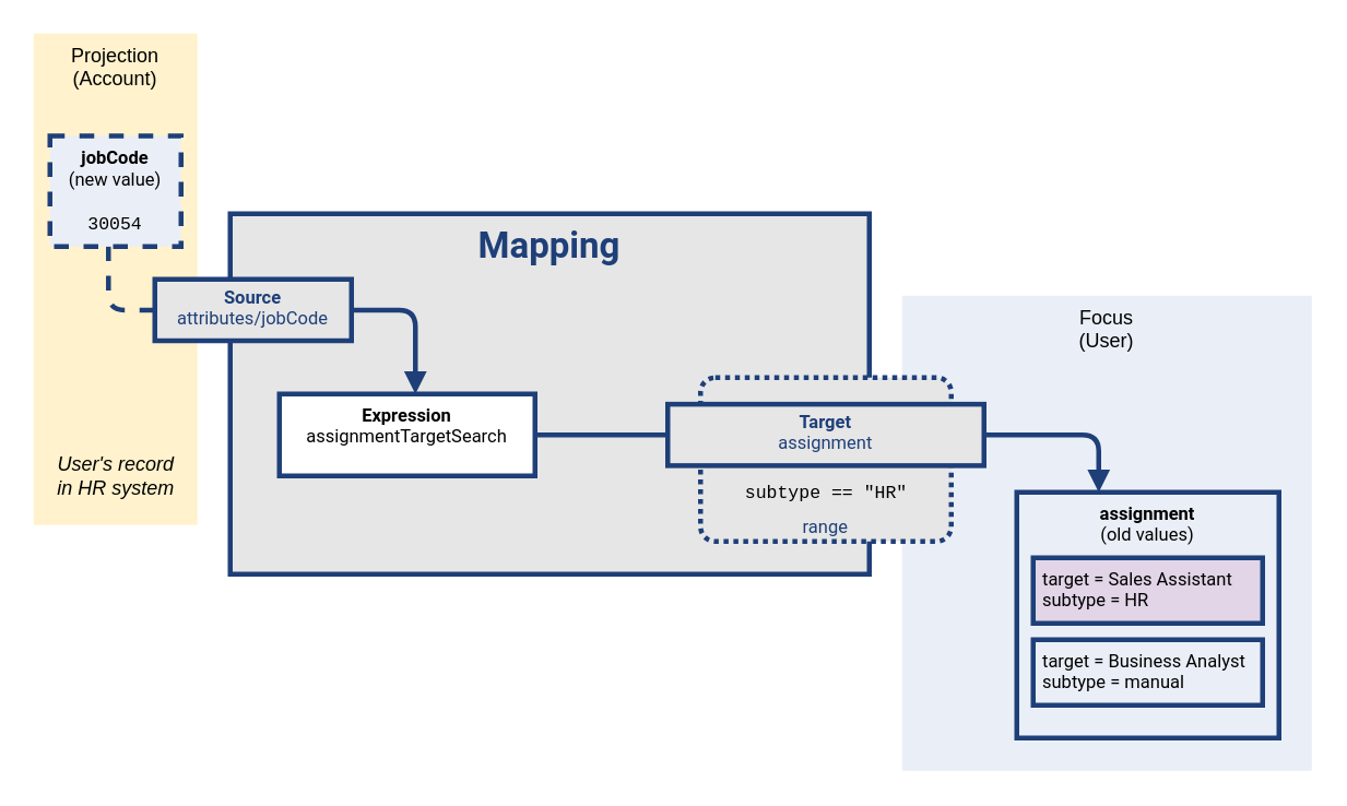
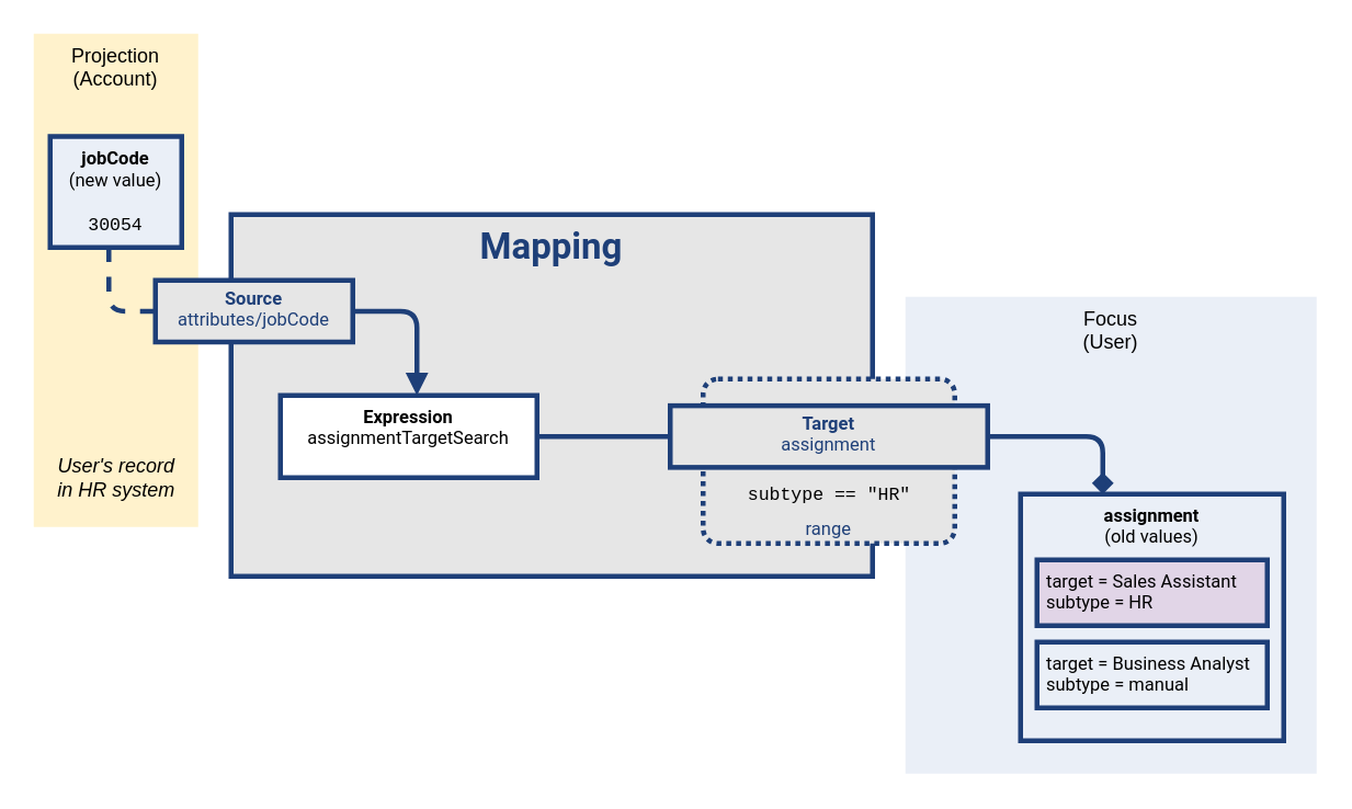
- <mxCell id="18" value="jobCode&lt;br&gt;&lt;span style=&quot;font-weight: normal&quot;&gt;(new value)&lt;br&gt;&lt;br&gt;&lt;/span&gt;&lt;span style=&quot;font-weight: normal&quot;&gt;&lt;font face=&quot;Courier New&quot;&gt;30054&lt;/font&gt;&lt;br&gt;&lt;/span&gt;" style="rounded=0;whiteSpace=wrap;html=1;strokeWidth=3;perimeterSpacing=0;glass=0;fontFamily=Roboto;fontSource=https%3A%2F%2Ffonts.googleapis.com%2Fcss%3Ffamily%3DRoboto;fontSize=11;fontStyle=1;spacing=2;strokeColor=#1E3F78;verticalAlign=top;fillColor=#EAEFF7;dashed=1;" vertex="1" parent="1"><mxGeometry x="30" y="82.5" width="80" height="67.5" as="geometry" /></mxCell>
+ <mxCell id="18" value="jobCode&lt;br&gt;&lt;span style=&quot;font-weight: normal&quot;&gt;(new value)&lt;br&gt;&lt;br&gt;&lt;/span&gt;&lt;span style=&quot;font-weight: normal&quot;&gt;&lt;font face=&quot;Courier New&quot;&gt;30054&lt;/font&gt;&lt;br&gt;&lt;/span&gt;" style="rounded=0;whiteSpace=wrap;html=1;strokeWidth=3;perimeterSpacing=0;glass=0;fontFamily=Roboto;fontSource=https%3A%2F%2Ffonts.googleapis.com%2Fcss%3Ffamily%3DRoboto;fontSize=11;fontStyle=1;spacing=2;strokeColor=#1E3F78;verticalAlign=top;fillColor=#EAEFF7;" vertex="1" parent="1"><mxGeometry x="30" y="82.5" width="80" height="67.5" as="geometry" /></mxCell>
- <mxCell id="12" value="" style="edgeStyle=elbowEdgeStyle;elbow=vertical;endArrow=block;html=1;fontFamily=Roboto;fontSource=https%3A%2F%2Ffonts.googleapis.com%2Fcss2%3Ffamily%3DRoboto%3Aital%2Cwght%401%2C300%26display%3Dswapp;fontSize=9;fontColor=#FFFFFF;strokeColor=#1E3F78;strokeWidth=3;endFill=1;rounded=1;endSize=6;jumpSize=6;exitX=1;exitY=0.5;exitDx=0;exitDy=0;" edge="1" parent="1" source="9" target="13"><mxGeometry width="50" height="50" relative="1" as="geometry"><mxPoint x="722" y="262.5" as="sourcePoint" /><mxPoint x="722" y="265" as="targetPoint" /><Array as="points"><mxPoint x="670" y="265" /></Array></mxGeometry></mxCell>
+ <mxCell id="12" value="" style="edgeStyle=elbowEdgeStyle;elbow=vertical;endArrow=diamond;html=1;fontFamily=Roboto;fontSource=https%3A%2F%2Ffonts.googleapis.com%2Fcss2%3Ffamily%3DRoboto%3Aital%2Cwght%401%2C300%26display%3Dswapp;fontSize=9;fontColor=#FFFFFF;strokeColor=#1E3F78;strokeWidth=3;endFill=1;rounded=1;endSize=6;jumpSize=6;exitX=1;exitY=0.5;exitDx=0;exitDy=0;" edge="1" parent="1" source="9" target="13"><mxGeometry width="50" height="50" relative="1" as="geometry"><mxPoint x="722" y="262.5" as="sourcePoint" /><mxPoint x="722" y="265" as="targetPoint" /><Array as="points"><mxPoint x="670" y="265" /></Array></mxGeometry></mxCell>
